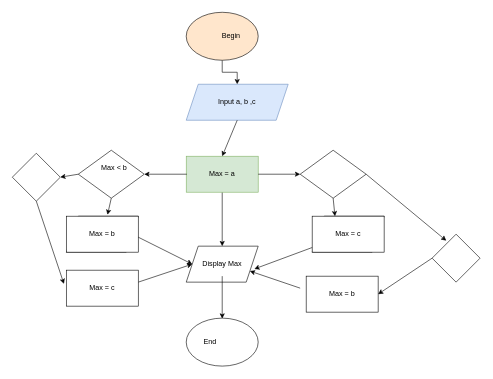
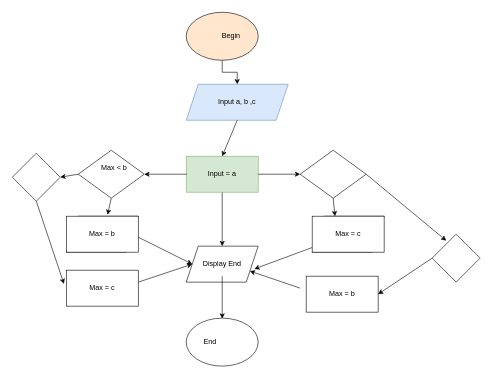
- <mxCell id="9" value="Max = a" style="text;html=1;strokeColor=none;fillColor=none;align=center;verticalAlign=middle;whiteSpace=wrap;rounded=0;" vertex="1" parent="1"><mxGeometry x="320" y="270" width="100" height="40" as="geometry" /></mxCell>
+ <mxCell id="9" value="Input = a" style="text;html=1;strokeColor=none;fillColor=none;align=center;verticalAlign=middle;whiteSpace=wrap;rounded=0;" vertex="1" parent="1"><mxGeometry x="320" y="270" width="100" height="40" as="geometry" /></mxCell>
- <mxCell id="16" value="Display Max" style="text;html=1;strokeColor=none;fillColor=none;align=center;verticalAlign=middle;whiteSpace=wrap;rounded=0;" vertex="1" parent="1"><mxGeometry x="330" y="420" width="80" height="40" as="geometry" /></mxCell>
+ <mxCell id="16" value="Display End" style="text;html=1;strokeColor=none;fillColor=none;align=center;verticalAlign=middle;whiteSpace=wrap;rounded=0;" vertex="1" parent="1"><mxGeometry x="330" y="420" width="80" height="40" as="geometry" /></mxCell>
